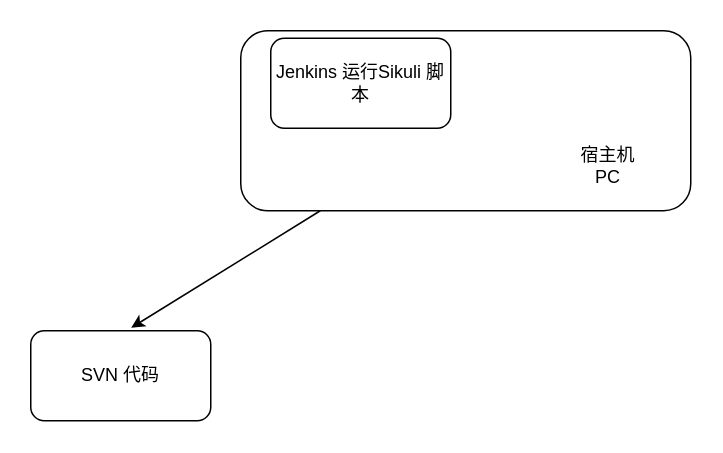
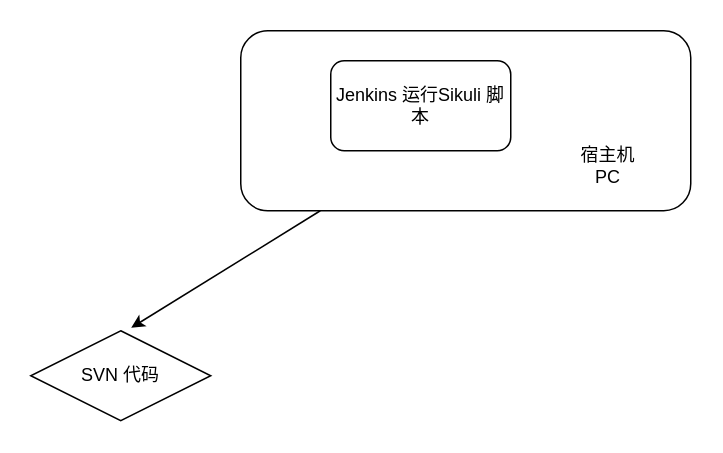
- <mxCell id="4" value="Jenkins&amp;nbsp;运行Sikuli&amp;nbsp;脚本" style="rounded=1;whiteSpace=wrap;html=1;" vertex="1" parent="1"><mxGeometry x="180" y="25" width="120" height="60" as="geometry" /></mxCell>
+ <mxCell id="4" value="Jenkins&amp;nbsp;运行Sikuli&amp;nbsp;脚本" style="rounded=1;whiteSpace=wrap;html=1;" vertex="1" parent="1"><mxGeometry x="220" y="40" width="120" height="60" as="geometry" /></mxCell>
- <mxCell id="3" value="SVN&amp;nbsp;代码" style="rounded=1;whiteSpace=wrap;html=1;" vertex="1" parent="1"><mxGeometry x="20" y="220" width="120" height="60" as="geometry" /></mxCell>
+ <mxCell id="3" value="SVN&amp;nbsp;代码" style="rhombus;whiteSpace=wrap;html=1;" vertex="1" parent="1"><mxGeometry x="20" y="220" width="120" height="60" as="geometry" /></mxCell>
